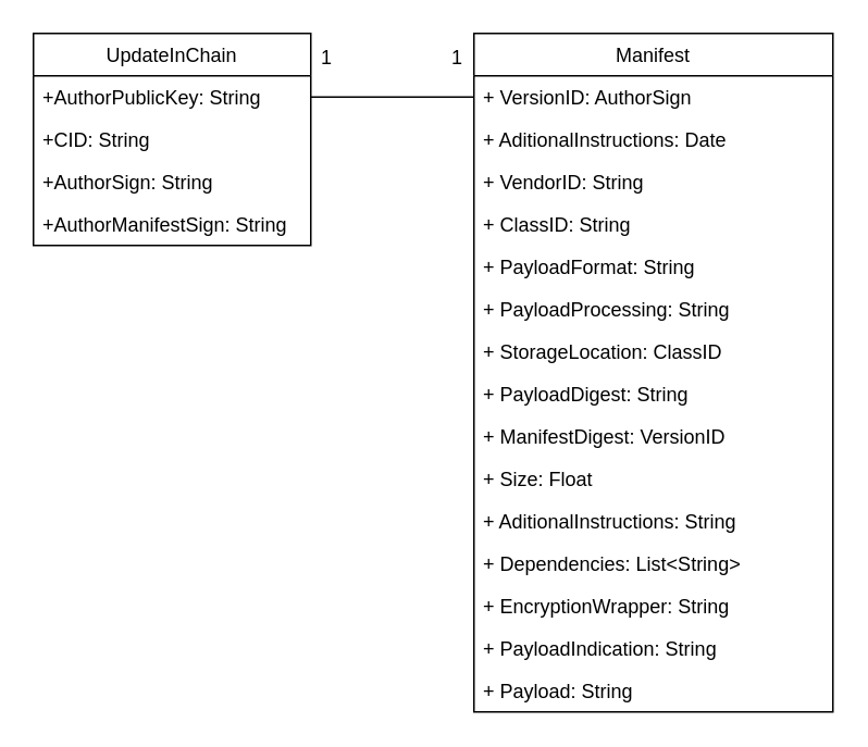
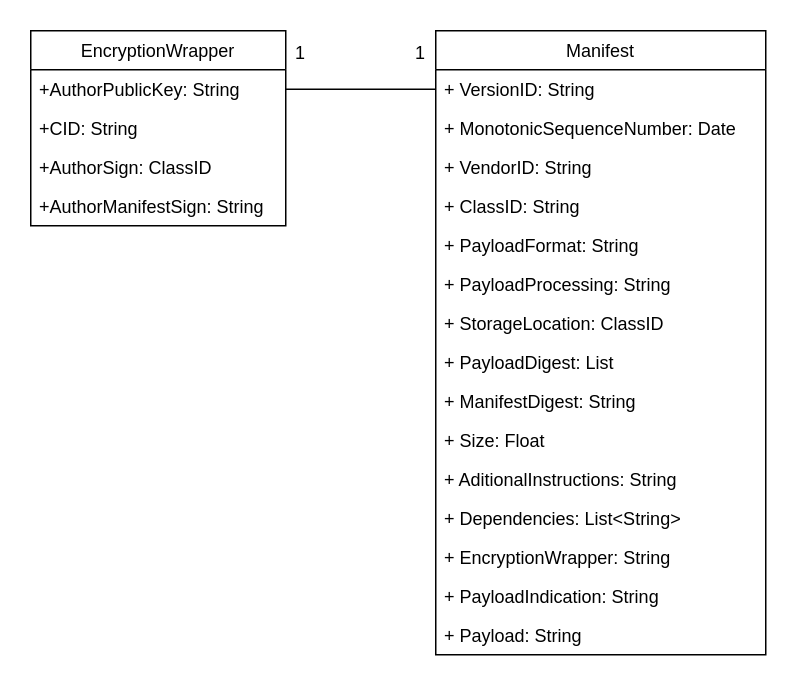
- <mxCell id="18" value="UpdateInChain" style="swimlane;fontStyle=0;childLayout=stackLayout;horizontal=1;startSize=26;fillColor=none;horizontalStack=0;resizeParent=1;resizeParentMax=0;resizeLast=0;collapsible=1;marginBottom=0;" parent="1" vertex="1"><mxGeometry x="20" y="20" width="170" height="130" as="geometry" /></mxCell>
+ <mxCell id="18" value="EncryptionWrapper" style="swimlane;fontStyle=0;childLayout=stackLayout;horizontal=1;startSize=26;fillColor=none;horizontalStack=0;resizeParent=1;resizeParentMax=0;resizeLast=0;collapsible=1;marginBottom=0;" parent="1" vertex="1"><mxGeometry x="20" y="20" width="170" height="130" as="geometry" /></mxCell>
- <mxCell id="3" value="+ VersionID: AuthorSign" style="text;strokeColor=none;fillColor=none;align=left;verticalAlign=top;spacingLeft=4;spacingRight=4;overflow=hidden;rotatable=0;points=[[0,0.5],[1,0.5]];portConstraint=eastwest;" parent="2" vertex="1"><mxGeometry y="26" width="220" height="26" as="geometry" /></mxCell>
+ <mxCell id="3" value="+ VersionID: String" style="text;strokeColor=none;fillColor=none;align=left;verticalAlign=top;spacingLeft=4;spacingRight=4;overflow=hidden;rotatable=0;points=[[0,0.5],[1,0.5]];portConstraint=eastwest;" parent="2" vertex="1"><mxGeometry y="26" width="220" height="26" as="geometry" /></mxCell>
- <mxCell id="4" value="+ AditionalInstructions: Date" style="text;strokeColor=none;fillColor=none;align=left;verticalAlign=top;spacingLeft=4;spacingRight=4;overflow=hidden;rotatable=0;points=[[0,0.5],[1,0.5]];portConstraint=eastwest;" parent="2" vertex="1"><mxGeometry y="52" width="220" height="26" as="geometry" /></mxCell>
+ <mxCell id="4" value="+ MonotonicSequenceNumber: Date" style="text;strokeColor=none;fillColor=none;align=left;verticalAlign=top;spacingLeft=4;spacingRight=4;overflow=hidden;rotatable=0;points=[[0,0.5],[1,0.5]];portConstraint=eastwest;" parent="2" vertex="1"><mxGeometry y="52" width="220" height="26" as="geometry" /></mxCell>
- <mxCell id="21" value="+AuthorSign: String" style="text;strokeColor=none;fillColor=none;align=left;verticalAlign=top;spacingLeft=4;spacingRight=4;overflow=hidden;rotatable=0;points=[[0,0.5],[1,0.5]];portConstraint=eastwest;" parent="18" vertex="1"><mxGeometry y="78" width="170" height="26" as="geometry" /></mxCell>
+ <mxCell id="21" value="+AuthorSign: ClassID" style="text;strokeColor=none;fillColor=none;align=left;verticalAlign=top;spacingLeft=4;spacingRight=4;overflow=hidden;rotatable=0;points=[[0,0.5],[1,0.5]];portConstraint=eastwest;" parent="18" vertex="1"><mxGeometry y="78" width="170" height="26" as="geometry" /></mxCell>
- <mxCell id="10" value="+ PayloadDigest: String" style="text;strokeColor=none;fillColor=none;align=left;verticalAlign=top;spacingLeft=4;spacingRight=4;overflow=hidden;rotatable=0;points=[[0,0.5],[1,0.5]];portConstraint=eastwest;" parent="2" vertex="1"><mxGeometry y="208" width="220" height="26" as="geometry" /></mxCell>
+ <mxCell id="10" value="+ PayloadDigest: List" style="text;strokeColor=none;fillColor=none;align=left;verticalAlign=top;spacingLeft=4;spacingRight=4;overflow=hidden;rotatable=0;points=[[0,0.5],[1,0.5]];portConstraint=eastwest;" parent="2" vertex="1"><mxGeometry y="208" width="220" height="26" as="geometry" /></mxCell>
- <mxCell id="11" value="+ ManifestDigest: VersionID" style="text;strokeColor=none;fillColor=none;align=left;verticalAlign=top;spacingLeft=4;spacingRight=4;overflow=hidden;rotatable=0;points=[[0,0.5],[1,0.5]];portConstraint=eastwest;" parent="2" vertex="1"><mxGeometry y="234" width="220" height="26" as="geometry" /></mxCell>
+ <mxCell id="11" value="+ ManifestDigest: String" style="text;strokeColor=none;fillColor=none;align=left;verticalAlign=top;spacingLeft=4;spacingRight=4;overflow=hidden;rotatable=0;points=[[0,0.5],[1,0.5]];portConstraint=eastwest;" parent="2" vertex="1"><mxGeometry y="234" width="220" height="26" as="geometry" /></mxCell>
